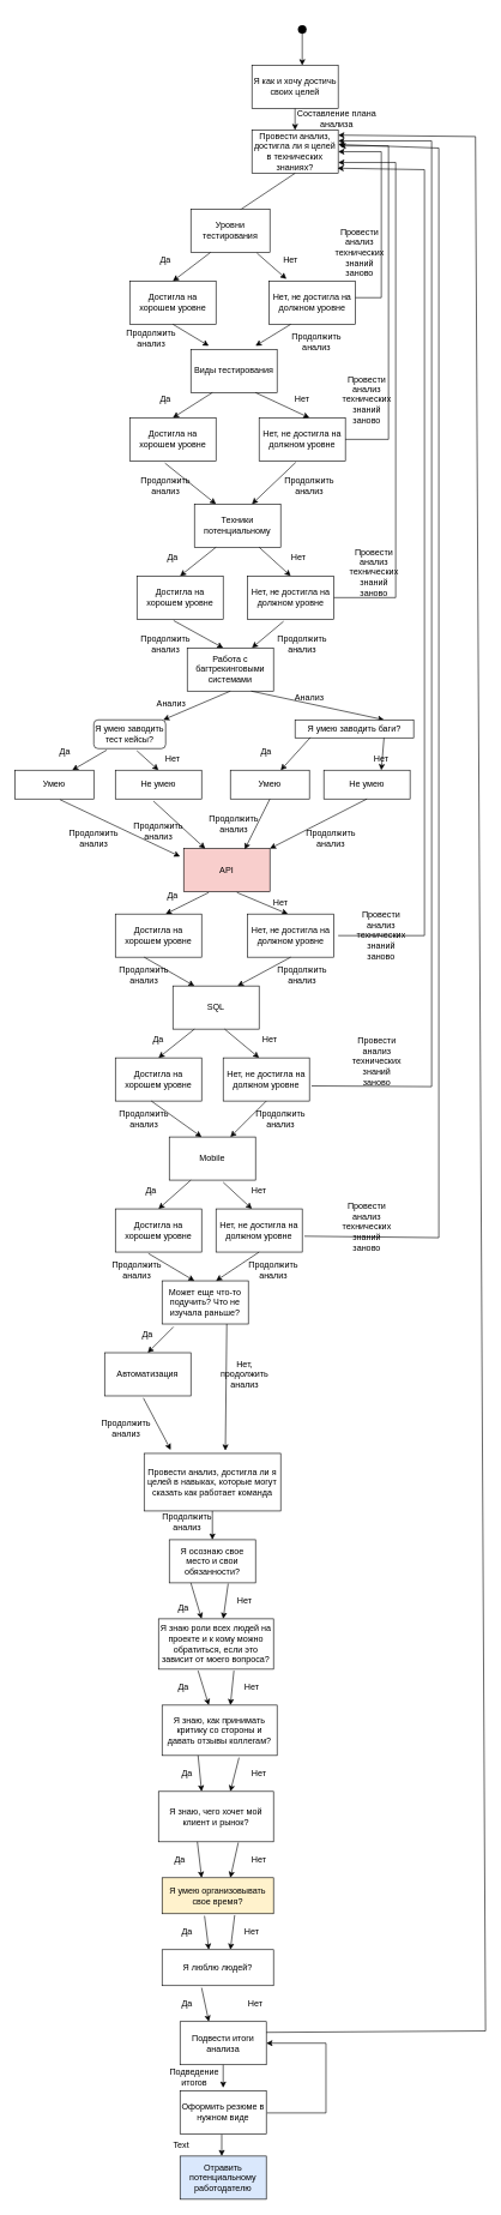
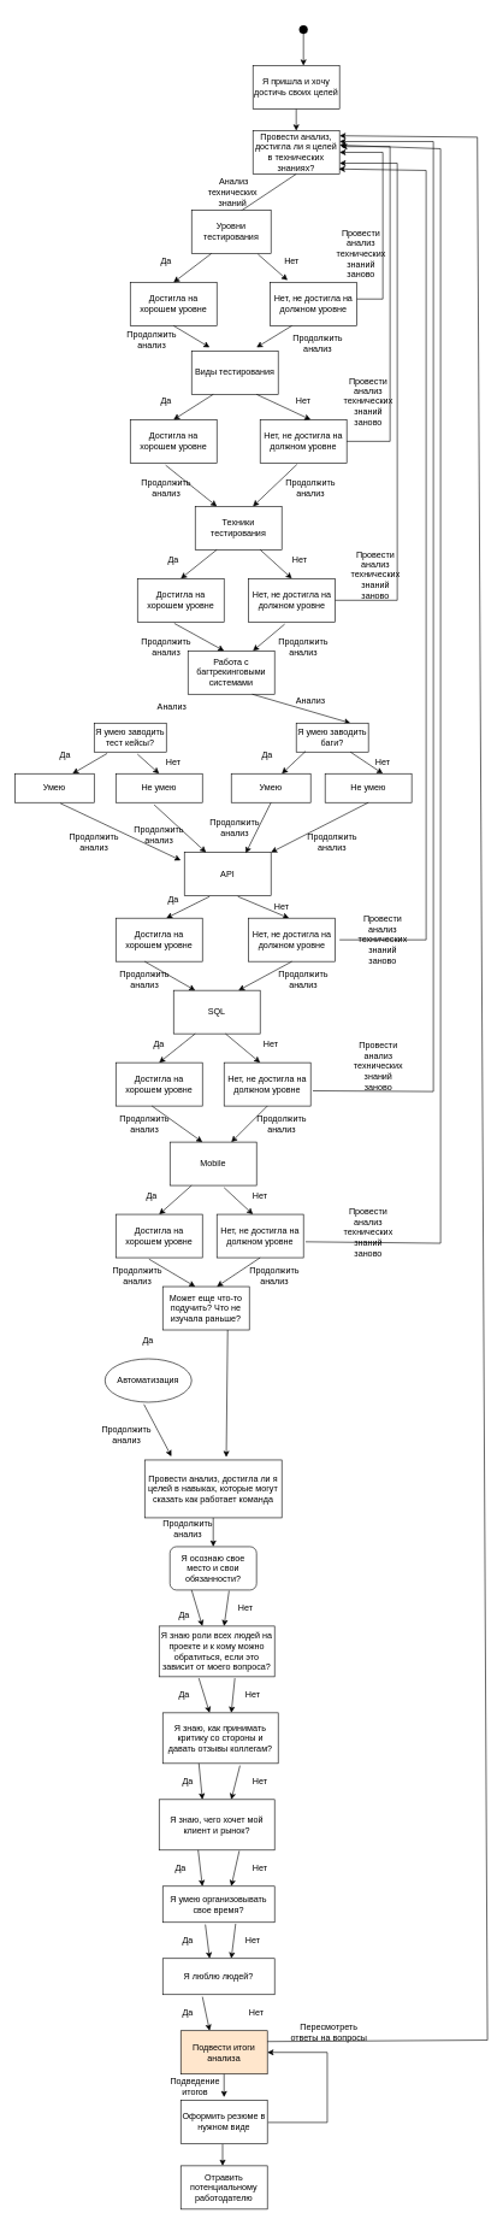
- <mxCell id="4" value="Я как и хочу достичь своих целей" style="rounded=0;whiteSpace=wrap;html=1;" vertex="1" parent="1"><mxGeometry x="350" y="90" width="120" height="60" as="geometry" /></mxCell>
+ <mxCell id="4" value="Я пришла и хочу достичь своих целей" style="rounded=0;whiteSpace=wrap;html=1;" vertex="1" parent="1"><mxGeometry x="350" y="90" width="120" height="60" as="geometry" /></mxCell>
- <mxCell id="162" value="Составление плана анализа" style="text;html=1;strokeColor=none;fillColor=none;align=center;verticalAlign=middle;whiteSpace=wrap;rounded=0;" vertex="1" parent="1"><mxGeometry x="410" y="150" width="116" height="30" as="geometry" /></mxCell>
+ <mxCell id="7" value="&amp;nbsp;Анализ технических знаний" style="text;html=1;strokeColor=none;fillColor=none;align=center;verticalAlign=middle;whiteSpace=wrap;rounded=0;" vertex="1" parent="1"><mxGeometry x="292" y="250" width="60" height="30" as="geometry" /></mxCell>
- <mxCell id="11" value="Техники потенциальному" style="rounded=0;whiteSpace=wrap;html=1;" vertex="1" parent="1"><mxGeometry x="270" y="700" width="120" height="60" as="geometry" /></mxCell>
+ <mxCell id="11" value="Техники тестирования" style="rounded=0;whiteSpace=wrap;html=1;" vertex="1" parent="1"><mxGeometry x="270" y="700" width="120" height="60" as="geometry" /></mxCell>
- <mxCell id="17" value="" style="endArrow=classic;html=1;rounded=0;exitX=0.5;exitY=1;exitDx=0;exitDy=0;" edge="1" parent="1" source="12" target="24"><mxGeometry width="50" height="50" relative="1" as="geometry"><mxPoint x="410" y="420" as="sourcePoint" /><mxPoint x="290" y="530" as="targetPoint" /><Array as="points" /></mxGeometry></mxCell>
- <mxCell id="25" value="Я умею заводить баги?" style="rounded=0;whiteSpace=wrap;html=1;" vertex="1" parent="1"><mxGeometry x="410" y="1000" width="165" height="25" as="geometry" /></mxCell>
+ <mxCell id="25" value="Я умею заводить баги?" style="rounded=0;whiteSpace=wrap;html=1;" vertex="1" parent="1"><mxGeometry x="410" y="1000" width="100" height="40" as="geometry" /></mxCell>
- <mxCell id="24" value="Я умею заводить тест кейсы?" style="whiteSpace=wrap;html=1;rounded=1;" vertex="1" parent="1"><mxGeometry x="130" y="1000" width="100" height="40" as="geometry" /></mxCell>
+ <mxCell id="24" value="Я умею заводить тест кейсы?" style="rounded=0;whiteSpace=wrap;html=1;" vertex="1" parent="1"><mxGeometry x="130" y="1000" width="100" height="40" as="geometry" /></mxCell>
- <mxCell id="13" value="API" style="rounded=0;whiteSpace=wrap;html=1;fillColor=#f8cecc;" vertex="1" parent="1"><mxGeometry x="255" y="1179" width="120" height="60" as="geometry" /></mxCell>
+ <mxCell id="13" value="API" style="rounded=0;whiteSpace=wrap;html=1;" vertex="1" parent="1"><mxGeometry x="255" y="1179" width="120" height="60" as="geometry" /></mxCell>
- <mxCell id="21" value="" style="endArrow=classic;html=1;rounded=0;entryX=0.5;entryY=0;entryDx=0;entryDy=0;exitX=0.133;exitY=1.067;exitDx=0;exitDy=0;exitPerimeter=0;" edge="1" parent="1" source="16" target="22"><mxGeometry width="50" height="50" relative="1" as="geometry"><mxPoint x="110" y="1860" as="sourcePoint" /><mxPoint x="740" y="330" as="targetPoint" /></mxGeometry></mxCell>
- <mxCell id="22" value="Автоматизация" style="rounded=0;whiteSpace=wrap;html=1;" vertex="1" parent="1"><mxGeometry x="145" y="1880" width="120" height="60" as="geometry" /></mxCell>
+ <mxCell id="22" value="Автоматизация" style="ellipse;whiteSpace=wrap;html=1;" vertex="1" parent="1"><mxGeometry x="145" y="1880" width="120" height="60" as="geometry" /></mxCell>
- <mxCell id="109" value="Нет, продолжить анализ" style="text;html=1;strokeColor=none;fillColor=none;align=center;verticalAlign=middle;whiteSpace=wrap;rounded=0;" vertex="1" parent="1"><mxGeometry x="310" y="1895" width="60" height="30" as="geometry" /></mxCell>
- <mxCell id="120" value="Я осознаю свое место и свои обязанности?" style="rounded=0;whiteSpace=wrap;html=1;" vertex="1" parent="1"><mxGeometry x="235" y="2140" width="120" height="60" as="geometry" /></mxCell>
+ <mxCell id="120" value="Я осознаю свое место и свои обязанности?" style="whiteSpace=wrap;html=1;rounded=1;" vertex="1" parent="1"><mxGeometry x="235" y="2140" width="120" height="60" as="geometry" /></mxCell>
- <mxCell id="143" value="Я умею организовывать свое время?" style="rounded=0;whiteSpace=wrap;html=1;fillColor=#fff2cc;" vertex="1" parent="1"><mxGeometry x="225" y="2610" width="155" height="50" as="geometry" /></mxCell>
+ <mxCell id="143" value="Я умею организовывать свое время?" style="rounded=0;whiteSpace=wrap;html=1;" vertex="1" parent="1"><mxGeometry x="225" y="2610" width="155" height="50" as="geometry" /></mxCell>
+ <mxCell id="164" value="Пересмотреть ответы на вопросы" style="text;html=1;strokeColor=none;fillColor=none;align=center;verticalAlign=middle;whiteSpace=wrap;rounded=0;" vertex="1" parent="1"><mxGeometry x="398" y="2797" width="115" height="30" as="geometry" /></mxCell>
- <mxCell id="150" value="Подвести итоги анализа" style="rounded=0;whiteSpace=wrap;html=1;" vertex="1" parent="1"><mxGeometry x="250" y="2810" width="120" height="60" as="geometry" /></mxCell>
+ <mxCell id="150" value="Подвести итоги анализа" style="rounded=0;whiteSpace=wrap;html=1;fillColor=#ffe6cc;" vertex="1" parent="1"><mxGeometry x="250" y="2810" width="120" height="60" as="geometry" /></mxCell>
- <mxCell id="159" value="Text" style="text;html=1;strokeColor=none;fillColor=none;align=center;verticalAlign=middle;whiteSpace=wrap;rounded=0;" vertex="1" parent="1"><mxGeometry x="222" y="2967" width="60" height="30" as="geometry" /></mxCell>
- <mxCell id="158" value="Отравить потенциальному работодателю" style="rounded=0;whiteSpace=wrap;html=1;fillColor=#dae8fc;" vertex="1" parent="1"><mxGeometry x="250" y="2997" width="120" height="60" as="geometry" /></mxCell>
+ <mxCell id="158" value="Отравить потенциальному работодателю" style="rounded=0;whiteSpace=wrap;html=1;" vertex="1" parent="1"><mxGeometry x="250" y="2997" width="120" height="60" as="geometry" /></mxCell>
